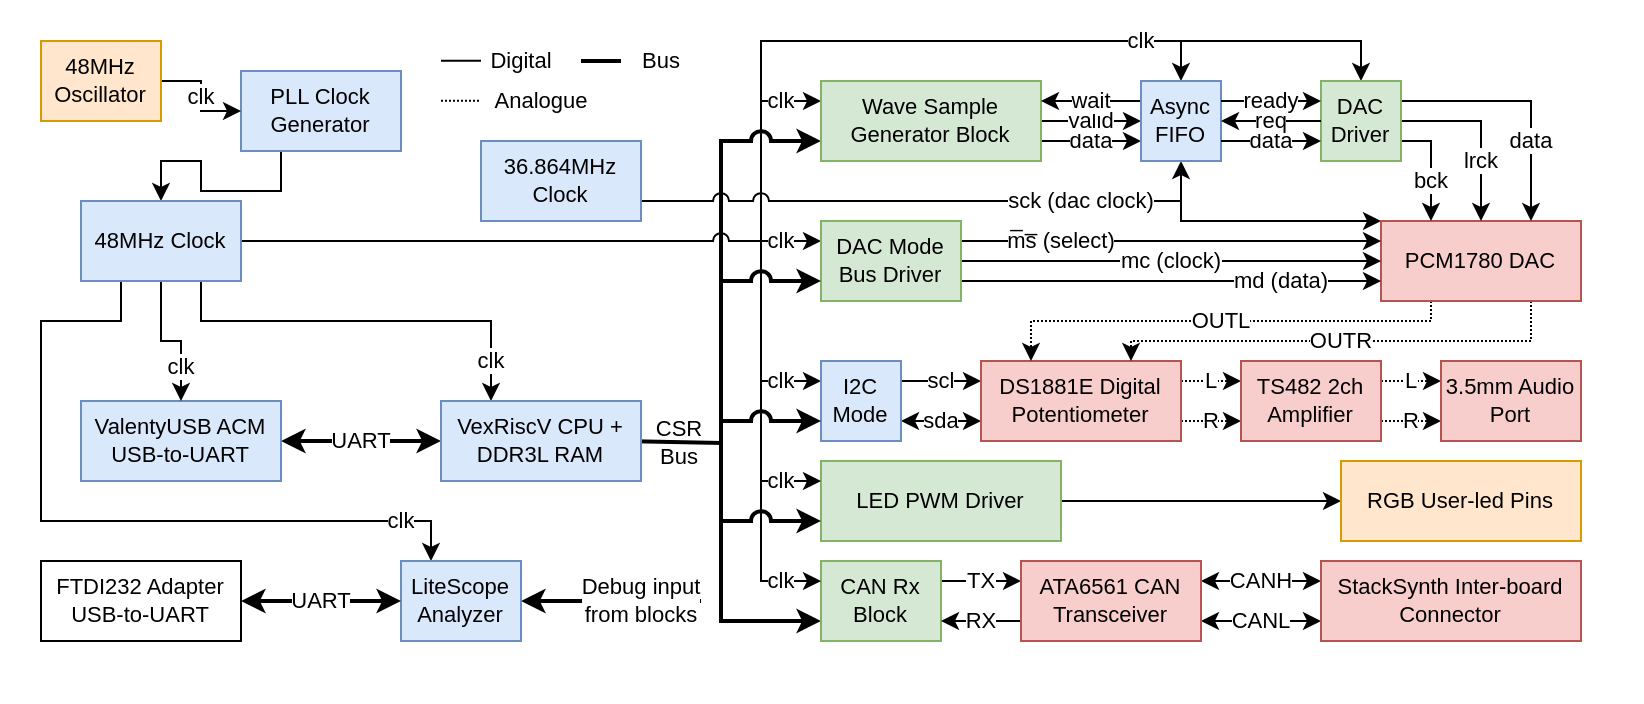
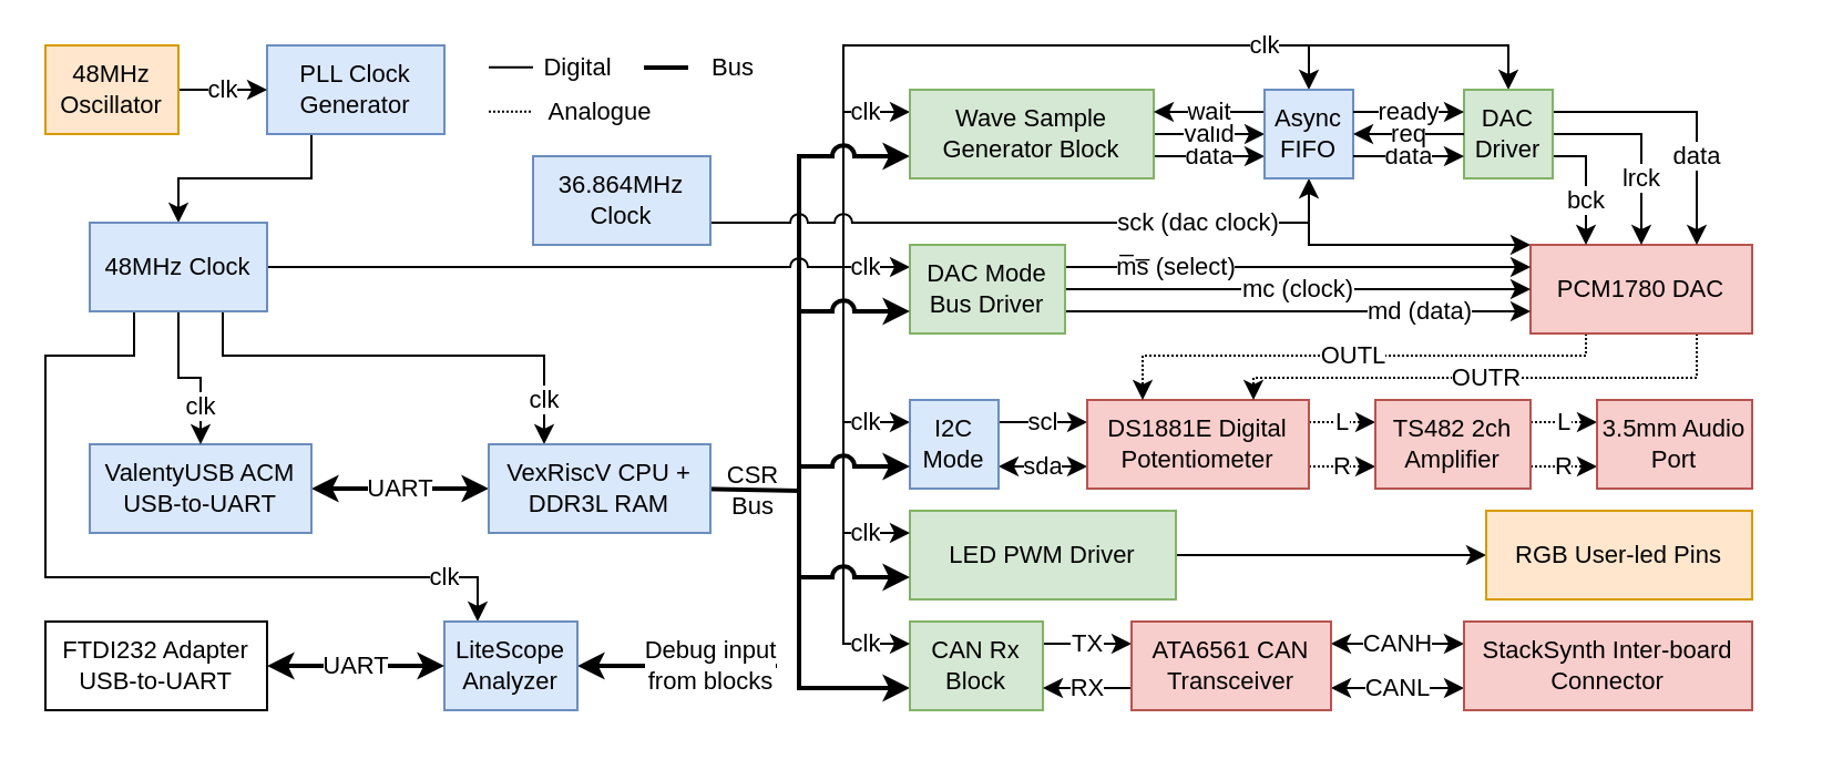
- <mxCell id="7" value="PLL Clock Generator" style="rounded=0;whiteSpace=wrap;html=1;fontSize=11;fillColor=#dae8fc;strokeColor=#6c8ebf;" parent="1" vertex="1"><mxGeometry x="120" y="35" width="80" height="40" as="geometry" /></mxCell>
+ <mxCell id="7" value="PLL Clock Generator" style="rounded=0;whiteSpace=wrap;html=1;fontSize=11;fillColor=#dae8fc;strokeColor=#6c8ebf;" parent="1" vertex="1"><mxGeometry x="120" width="80" height="40" as="geometry" y="20" /></mxCell>
